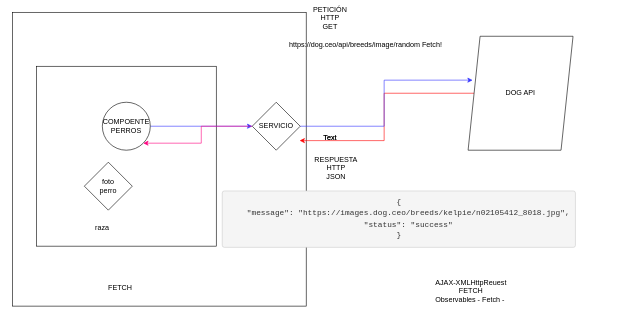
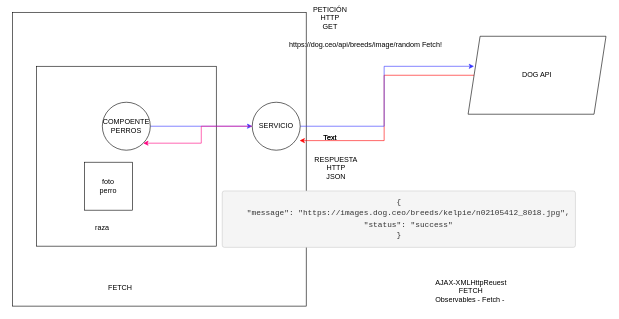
- <mxCell id="9" value="DOG API" style="shape=parallelogram;perimeter=parallelogramPerimeter;whiteSpace=wrap;html=1;fixedSize=1;" vertex="1" parent="1"><mxGeometry x="780" y="60" width="175" height="190" as="geometry" /></mxCell>
+ <mxCell id="9" value="DOG API" style="shape=parallelogram;perimeter=parallelogramPerimeter;whiteSpace=wrap;html=1;fixedSize=1;" vertex="1" parent="1"><mxGeometry x="780" y="60" width="230" height="130" as="geometry" /></mxCell>
- <mxCell id="12" value="SERVICIO" style="rhombus;whiteSpace=wrap;html=1;aspect=fixed;" vertex="1" parent="1"><mxGeometry x="420" y="170" width="80" height="80" as="geometry" /></mxCell>
+ <mxCell id="12" value="SERVICIO" style="ellipse;whiteSpace=wrap;html=1;aspect=fixed;" vertex="1" parent="1"><mxGeometry x="420" y="170" width="80" height="80" as="geometry" /></mxCell>
- <mxCell id="6" value="foto&lt;br&gt;perro" style="rhombus;whiteSpace=wrap;html=1;aspect=fixed;" vertex="1" parent="1"><mxGeometry x="140" y="270" width="80" height="80" as="geometry" /></mxCell>
+ <mxCell id="6" value="foto&lt;br&gt;perro" style="whiteSpace=wrap;html=1;aspect=fixed;" vertex="1" parent="1"><mxGeometry x="140" y="270" width="80" height="80" as="geometry" /></mxCell>
